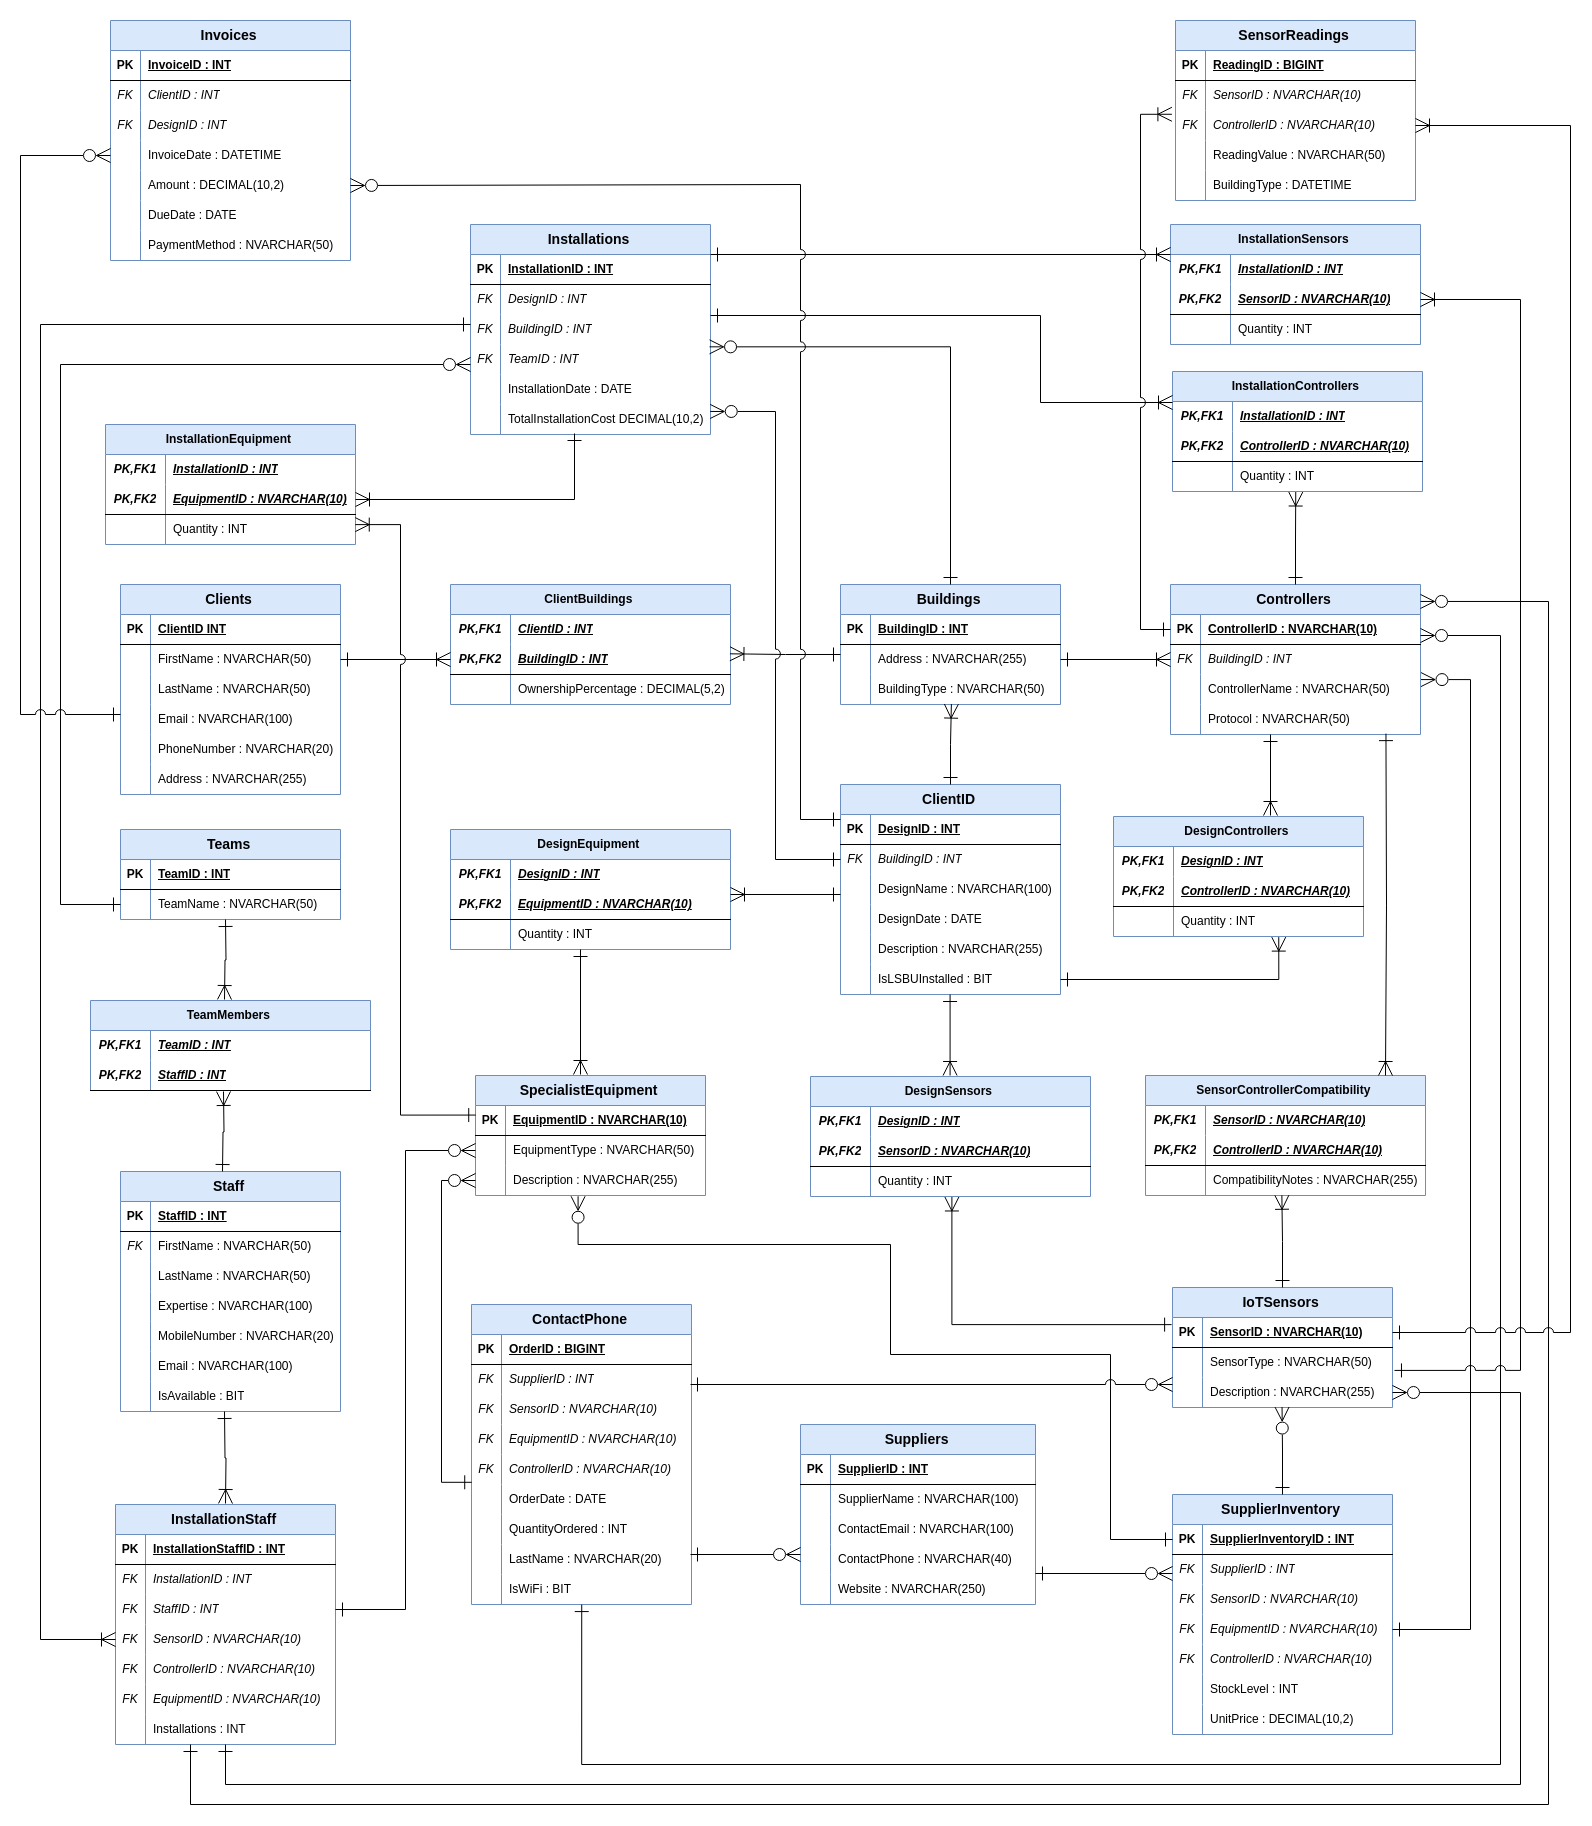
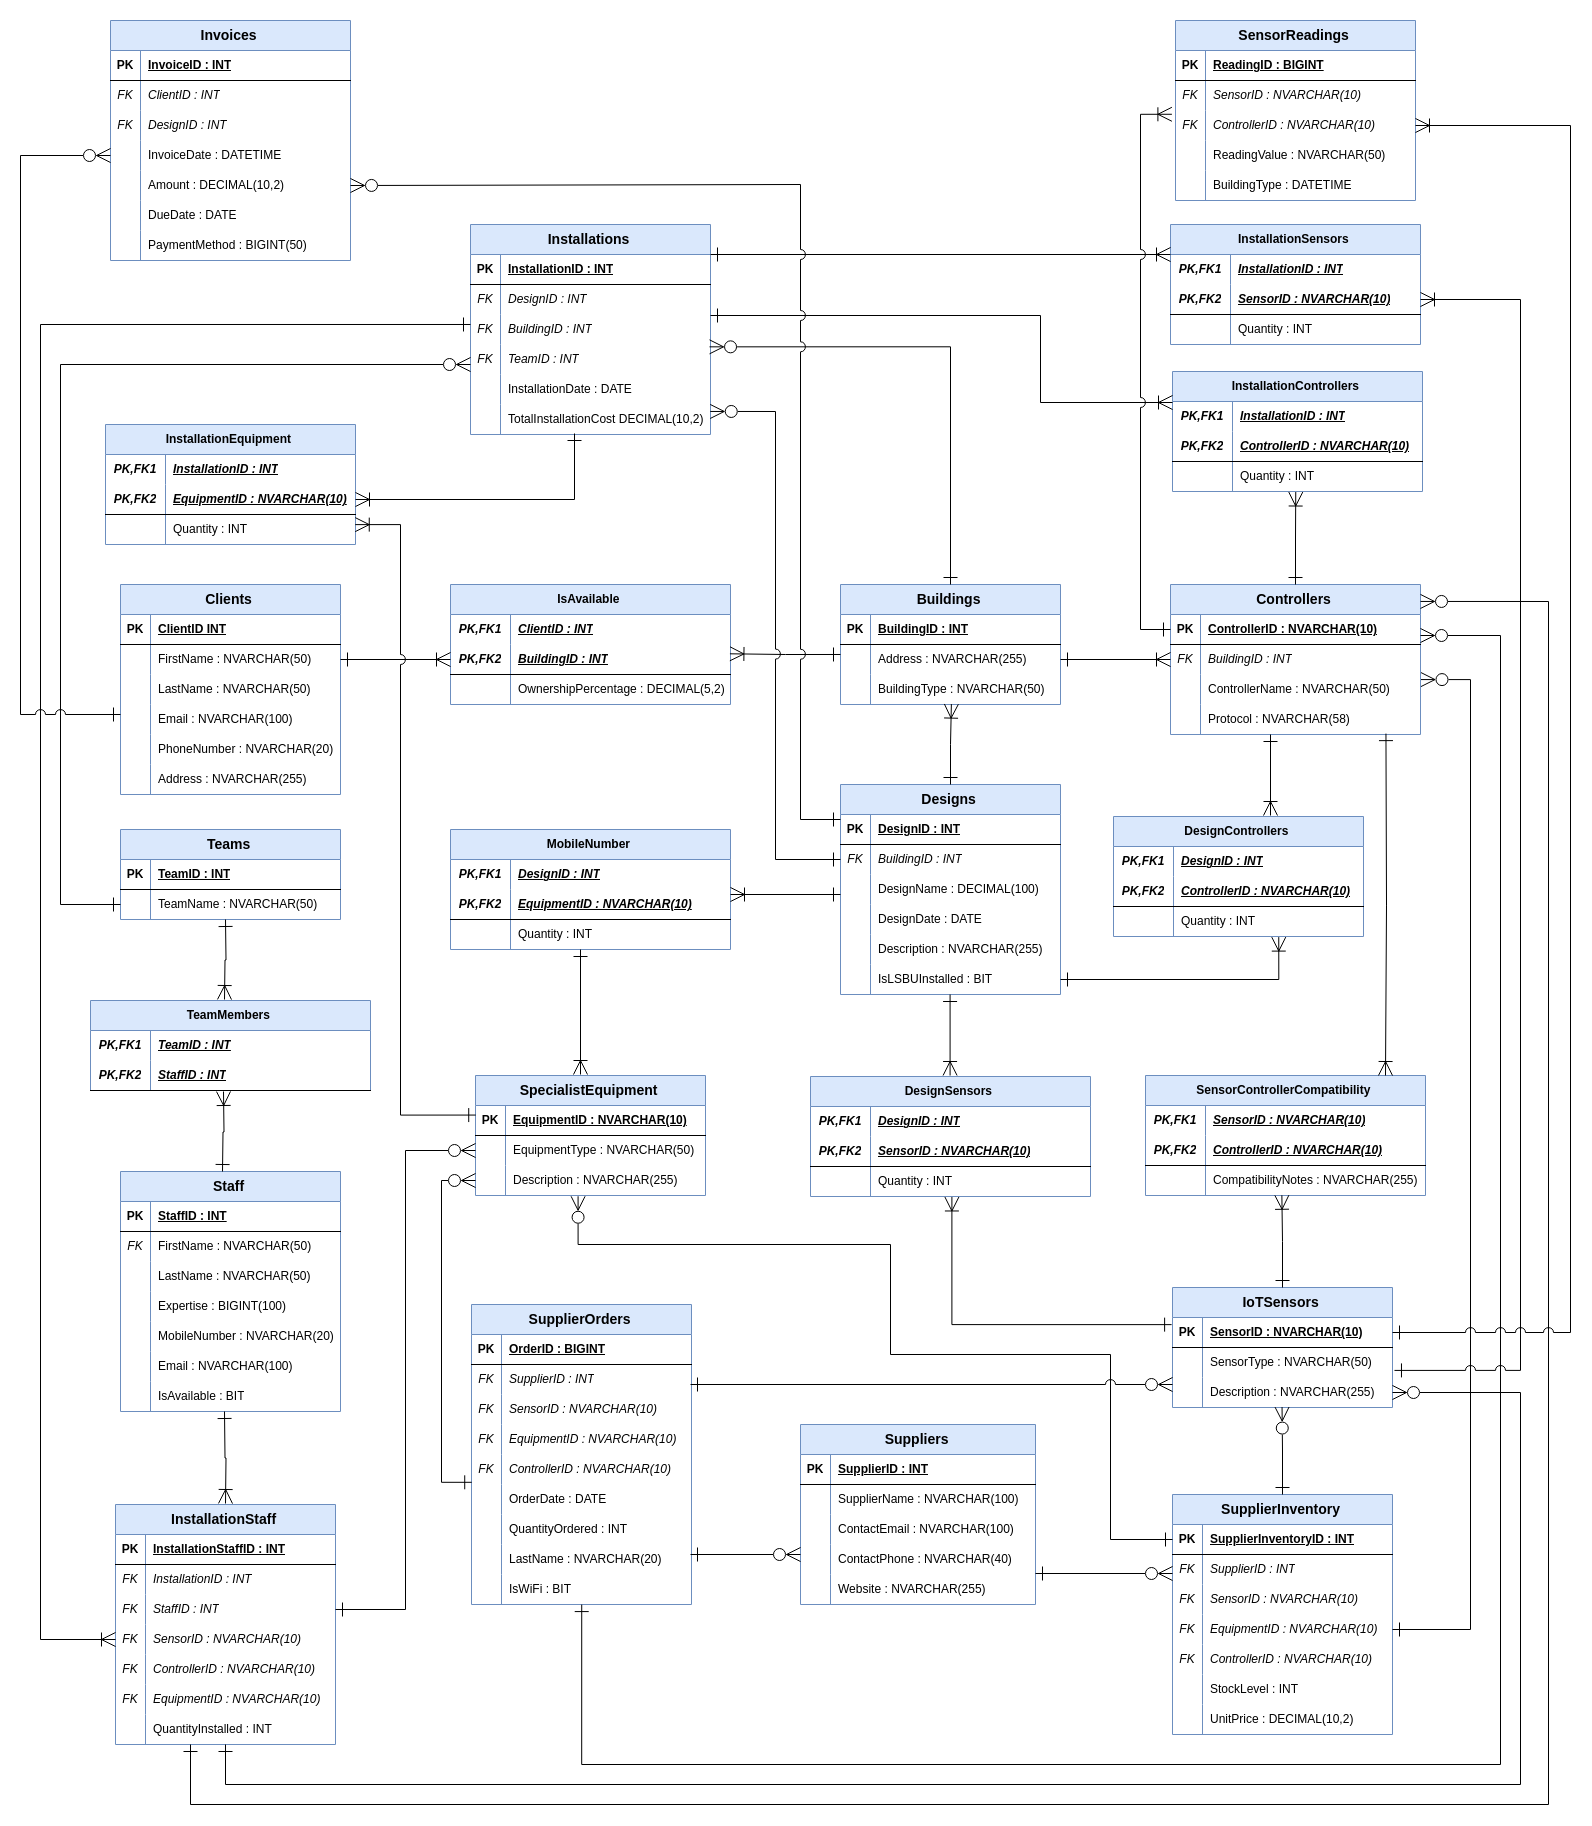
- <mxCell id="381" value="PaymentMethod : NVARCHAR(50)" style="shape=partialRectangle;connectable=0;fillColor=none;top=0;left=0;bottom=0;right=0;align=left;spacingLeft=6;overflow=hidden;whiteSpace=wrap;html=1;" vertex="1" parent="379"><mxGeometry x="30" width="210" height="30" as="geometry"><mxRectangle width="210" height="30" as="alternateBounds" /></mxGeometry></mxCell>
+ <mxCell id="381" value="PaymentMethod : BIGINT(50)" style="shape=partialRectangle;connectable=0;fillColor=none;top=0;left=0;bottom=0;right=0;align=left;spacingLeft=6;overflow=hidden;whiteSpace=wrap;html=1;" vertex="1" parent="379"><mxGeometry x="30" width="210" height="30" as="geometry"><mxRectangle width="210" height="30" as="alternateBounds" /></mxGeometry></mxCell>
- <mxCell id="31" value="ClientBuildings&amp;nbsp;" style="shape=table;startSize=30;container=1;collapsible=1;childLayout=tableLayout;fixedRows=1;rowLines=0;fontStyle=1;align=center;resizeLast=1;html=1;whiteSpace=wrap;fillColor=#dae8fc;strokeColor=#6c8ebf;" vertex="1" parent="1"><mxGeometry x="450" y="584" width="280" height="120" as="geometry" /></mxCell>
+ <mxCell id="31" value="IsAvailable&amp;nbsp;" style="shape=table;startSize=30;container=1;collapsible=1;childLayout=tableLayout;fixedRows=1;rowLines=0;fontStyle=1;align=center;resizeLast=1;html=1;whiteSpace=wrap;fillColor=#dae8fc;strokeColor=#6c8ebf;" vertex="1" parent="1"><mxGeometry x="450" y="584" width="280" height="120" as="geometry" /></mxCell>
- <mxCell id="95" value="Protocol : NVARCHAR(50)" style="shape=partialRectangle;connectable=0;fillColor=none;top=0;left=0;bottom=0;right=0;align=left;spacingLeft=6;overflow=hidden;whiteSpace=wrap;html=1;" vertex="1" parent="93"><mxGeometry x="30" width="220" height="30" as="geometry"><mxRectangle width="220" height="30" as="alternateBounds" /></mxGeometry></mxCell>
+ <mxCell id="95" value="Protocol : NVARCHAR(58)" style="shape=partialRectangle;connectable=0;fillColor=none;top=0;left=0;bottom=0;right=0;align=left;spacingLeft=6;overflow=hidden;whiteSpace=wrap;html=1;" vertex="1" parent="93"><mxGeometry x="30" width="220" height="30" as="geometry"><mxRectangle width="220" height="30" as="alternateBounds" /></mxGeometry></mxCell>
- <mxCell id="43" value="&lt;span style=&quot;font-size: 14px;&quot;&gt;ClientID&amp;nbsp;&lt;/span&gt;" style="shape=table;startSize=30;container=1;collapsible=1;childLayout=tableLayout;fixedRows=1;rowLines=0;fontStyle=1;align=center;resizeLast=1;html=1;fillColor=#dae8fc;strokeColor=#6c8ebf;" vertex="1" parent="1"><mxGeometry x="840" y="784" width="220" height="210" as="geometry" /></mxCell>
+ <mxCell id="43" value="&lt;span style=&quot;font-size: 14px;&quot;&gt;Designs&amp;nbsp;&lt;/span&gt;" style="shape=table;startSize=30;container=1;collapsible=1;childLayout=tableLayout;fixedRows=1;rowLines=0;fontStyle=1;align=center;resizeLast=1;html=1;fillColor=#dae8fc;strokeColor=#6c8ebf;" vertex="1" parent="1"><mxGeometry x="840" y="784" width="220" height="210" as="geometry" /></mxCell>
- <mxCell id="121" value="DesignEquipment&amp;nbsp;" style="shape=table;startSize=30;container=1;collapsible=1;childLayout=tableLayout;fixedRows=1;rowLines=0;fontStyle=1;align=center;resizeLast=1;html=1;whiteSpace=wrap;fillColor=#dae8fc;strokeColor=#6c8ebf;" vertex="1" parent="1"><mxGeometry x="450" y="829" width="280" height="120" as="geometry" /></mxCell>
+ <mxCell id="121" value="MobileNumber&amp;nbsp;" style="shape=table;startSize=30;container=1;collapsible=1;childLayout=tableLayout;fixedRows=1;rowLines=0;fontStyle=1;align=center;resizeLast=1;html=1;whiteSpace=wrap;fillColor=#dae8fc;strokeColor=#6c8ebf;" vertex="1" parent="1"><mxGeometry x="450" y="829" width="280" height="120" as="geometry" /></mxCell>
- <mxCell id="52" value="DesignName : NVARCHAR(100)" style="shape=partialRectangle;connectable=0;fillColor=none;top=0;left=0;bottom=0;right=0;align=left;spacingLeft=6;overflow=hidden;whiteSpace=wrap;html=1;" vertex="1" parent="50"><mxGeometry x="30" width="190" height="30" as="geometry"><mxRectangle width="190" height="30" as="alternateBounds" /></mxGeometry></mxCell>
+ <mxCell id="52" value="DesignName : DECIMAL(100)" style="shape=partialRectangle;connectable=0;fillColor=none;top=0;left=0;bottom=0;right=0;align=left;spacingLeft=6;overflow=hidden;whiteSpace=wrap;html=1;" vertex="1" parent="50"><mxGeometry x="30" width="190" height="30" as="geometry"><mxRectangle width="190" height="30" as="alternateBounds" /></mxGeometry></mxCell>
- <mxCell id="231" value="Expertise : NVARCHAR(100)" style="shape=partialRectangle;connectable=0;fillColor=none;top=0;left=0;bottom=0;right=0;align=left;spacingLeft=6;overflow=hidden;whiteSpace=wrap;html=1;" vertex="1" parent="229"><mxGeometry x="30" width="190" height="30" as="geometry"><mxRectangle width="190" height="30" as="alternateBounds" /></mxGeometry></mxCell>
+ <mxCell id="231" value="Expertise : BIGINT(100)" style="shape=partialRectangle;connectable=0;fillColor=none;top=0;left=0;bottom=0;right=0;align=left;spacingLeft=6;overflow=hidden;whiteSpace=wrap;html=1;" vertex="1" parent="229"><mxGeometry x="30" width="190" height="30" as="geometry"><mxRectangle width="190" height="30" as="alternateBounds" /></mxGeometry></mxCell>
- <mxCell id="187" value="&lt;span style=&quot;font-size: 14px;&quot;&gt;ContactPhone&amp;nbsp;&lt;/span&gt;" style="shape=table;startSize=30;container=1;collapsible=1;childLayout=tableLayout;fixedRows=1;rowLines=0;fontStyle=1;align=center;resizeLast=1;html=1;fillColor=#dae8fc;strokeColor=#6c8ebf;" vertex="1" parent="1"><mxGeometry x="471" y="1304" width="220" height="300" as="geometry" /></mxCell>
+ <mxCell id="187" value="&lt;span style=&quot;font-size: 14px;&quot;&gt;SupplierOrders&amp;nbsp;&lt;/span&gt;" style="shape=table;startSize=30;container=1;collapsible=1;childLayout=tableLayout;fixedRows=1;rowLines=0;fontStyle=1;align=center;resizeLast=1;html=1;fillColor=#dae8fc;strokeColor=#6c8ebf;" vertex="1" parent="1"><mxGeometry x="471" y="1304" width="220" height="300" as="geometry" /></mxCell>
- <mxCell id="185" value="Website : NVARCHAR(250)" style="shape=partialRectangle;connectable=0;fillColor=none;top=0;left=0;bottom=0;right=0;align=left;spacingLeft=6;overflow=hidden;whiteSpace=wrap;html=1;" vertex="1" parent="183"><mxGeometry x="30" width="205" height="30" as="geometry"><mxRectangle width="205" height="30" as="alternateBounds" /></mxGeometry></mxCell>
+ <mxCell id="185" value="Website : NVARCHAR(255)" style="shape=partialRectangle;connectable=0;fillColor=none;top=0;left=0;bottom=0;right=0;align=left;spacingLeft=6;overflow=hidden;whiteSpace=wrap;html=1;" vertex="1" parent="183"><mxGeometry x="30" width="205" height="30" as="geometry"><mxRectangle width="205" height="30" as="alternateBounds" /></mxGeometry></mxCell>
- <mxCell id="336" value="Installations : INT" style="shape=partialRectangle;connectable=0;fillColor=none;top=0;left=0;bottom=0;right=0;align=left;spacingLeft=6;overflow=hidden;whiteSpace=wrap;html=1;" vertex="1" parent="334"><mxGeometry x="30" width="190" height="30" as="geometry"><mxRectangle width="190" height="30" as="alternateBounds" /></mxGeometry></mxCell>
+ <mxCell id="336" value="QuantityInstalled : INT" style="shape=partialRectangle;connectable=0;fillColor=none;top=0;left=0;bottom=0;right=0;align=left;spacingLeft=6;overflow=hidden;whiteSpace=wrap;html=1;" vertex="1" parent="334"><mxGeometry x="30" width="190" height="30" as="geometry"><mxRectangle width="190" height="30" as="alternateBounds" /></mxGeometry></mxCell>
